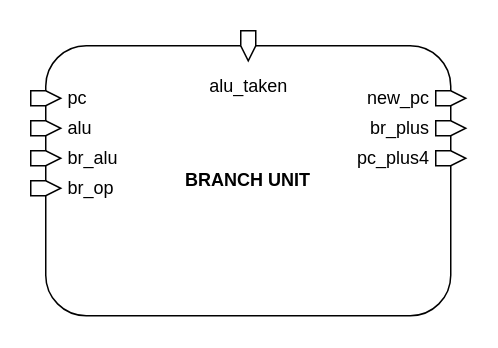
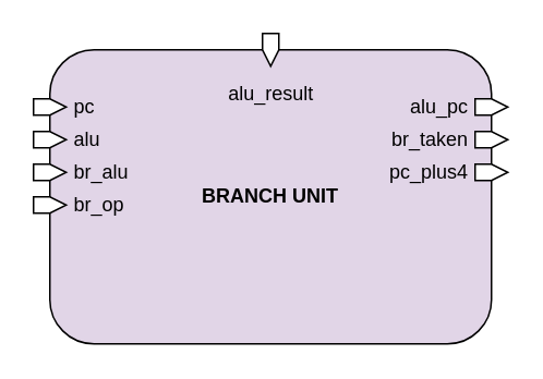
- <mxCell id="7" value="alu_taken" style="html=1;shadow=0;dashed=0;align=center;verticalAlign=top;shape=mxgraph.arrows2.arrow;dy=0;dx=10;notch=0;labelPosition=center;verticalLabelPosition=bottom;spacing=5;movable=1;resizable=1;rotatable=1;deletable=1;editable=1;locked=0;connectable=1;direction=south;" vertex="1" parent="1"><mxGeometry x="160" y="20" width="10" height="20" as="geometry" /></mxCell>
+ <mxCell id="7" value="alu_result" style="html=1;shadow=0;dashed=0;align=center;verticalAlign=top;shape=mxgraph.arrows2.arrow;dy=0;dx=10;notch=0;labelPosition=center;verticalLabelPosition=bottom;spacing=5;movable=1;resizable=1;rotatable=1;deletable=1;editable=1;locked=0;connectable=1;direction=south;" vertex="1" parent="1"><mxGeometry x="160" y="20" width="10" height="20" as="geometry" /></mxCell>
- <mxCell id="8" value="new_pc" style="html=1;shadow=0;dashed=0;align=right;verticalAlign=middle;shape=mxgraph.arrows2.arrow;dy=0;dx=10;notch=0;labelPosition=left;verticalLabelPosition=middle;spacing=5;movable=1;resizable=1;rotatable=1;deletable=1;editable=1;locked=0;connectable=1;" vertex="1" parent="1"><mxGeometry x="290" y="60" width="20" height="10" as="geometry" /></mxCell>
+ <mxCell id="8" value="alu_pc" style="html=1;shadow=0;dashed=0;align=right;verticalAlign=middle;shape=mxgraph.arrows2.arrow;dy=0;dx=10;notch=0;labelPosition=left;verticalLabelPosition=middle;spacing=5;movable=1;resizable=1;rotatable=1;deletable=1;editable=1;locked=0;connectable=1;" vertex="1" parent="1"><mxGeometry x="290" y="60" width="20" height="10" as="geometry" /></mxCell>
- <mxCell id="9" value="br_plus" style="html=1;shadow=0;dashed=0;align=right;verticalAlign=middle;shape=mxgraph.arrows2.arrow;dy=0;dx=10;notch=0;labelPosition=left;verticalLabelPosition=middle;spacing=5;movable=1;resizable=1;rotatable=1;deletable=1;editable=1;locked=0;connectable=1;" vertex="1" parent="1"><mxGeometry x="290" y="80" width="20" height="10" as="geometry" /></mxCell>
+ <mxCell id="9" value="br_taken" style="html=1;shadow=0;dashed=0;align=right;verticalAlign=middle;shape=mxgraph.arrows2.arrow;dy=0;dx=10;notch=0;labelPosition=left;verticalLabelPosition=middle;spacing=5;movable=1;resizable=1;rotatable=1;deletable=1;editable=1;locked=0;connectable=1;" vertex="1" parent="1"><mxGeometry x="290" y="80" width="20" height="10" as="geometry" /></mxCell>
- <mxCell id="2" value="&lt;b&gt;BRANCH UNIT&lt;br&gt;&lt;/b&gt;" style="rounded=1;whiteSpace=wrap;html=1;" vertex="1" parent="1"><mxGeometry x="30" y="30" width="270" height="180" as="geometry" /></mxCell>
+ <mxCell id="2" value="&lt;b&gt;BRANCH UNIT&lt;br&gt;&lt;/b&gt;" style="rounded=1;whiteSpace=wrap;html=1;fillColor=#e1d5e7;" vertex="1" parent="1"><mxGeometry x="30" y="30" width="270" height="180" as="geometry" /></mxCell>
